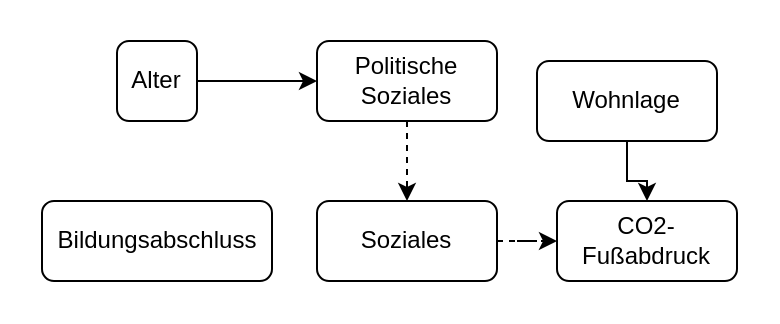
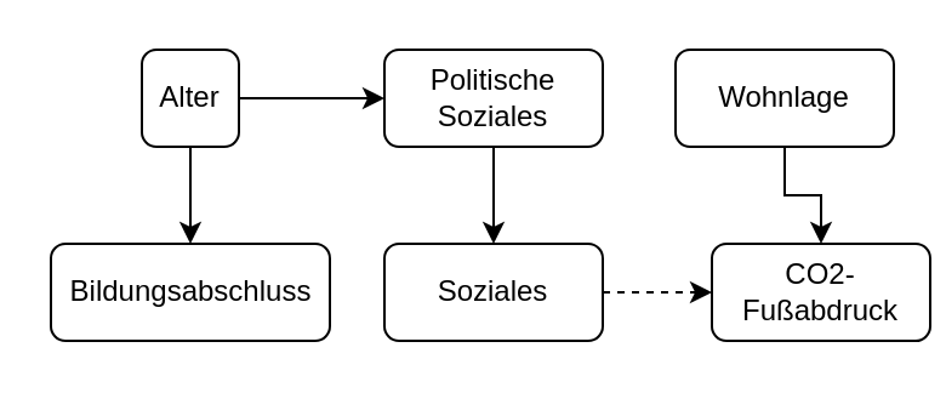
- <mxCell id="11" value="Wohnlage" style="rounded=1;whiteSpace=wrap;html=1;" vertex="1" parent="1"><mxGeometry x="268" y="30" width="90" height="40" as="geometry" /></mxCell>
+ <mxCell id="11" value="Wohnlage" style="rounded=1;whiteSpace=wrap;html=1;" vertex="1" parent="1"><mxGeometry x="278" y="20" width="90" height="40" as="geometry" /></mxCell>
- <mxCell id="6" value="" style="edgeStyle=orthogonalEdgeStyle;rounded=0;orthogonalLoop=1;jettySize=auto;html=1;dashed=1;" edge="1" parent="1" source="7" target="9"><mxGeometry relative="1" as="geometry" /></mxCell>
+ <mxCell id="6" value="" style="edgeStyle=orthogonalEdgeStyle;rounded=0;orthogonalLoop=1;jettySize=auto;html=1;" edge="1" parent="1" source="7" target="9"><mxGeometry relative="1" as="geometry" /></mxCell>
+ <mxCell id="2" value="" style="edgeStyle=orthogonalEdgeStyle;rounded=0;orthogonalLoop=1;jettySize=auto;html=1;" edge="1" parent="1" source="4" target="5"><mxGeometry relative="1" as="geometry" /></mxCell>
- <mxCell id="12" value="CO2-Fußabdruck" style="rounded=1;whiteSpace=wrap;html=1;" vertex="1" parent="1"><mxGeometry x="278" y="100" width="90" height="40" as="geometry" /></mxCell>
+ <mxCell id="12" value="CO2-Fußabdruck" style="rounded=1;whiteSpace=wrap;html=1;" vertex="1" parent="1"><mxGeometry x="293" y="100" width="90" height="40" as="geometry" /></mxCell>
